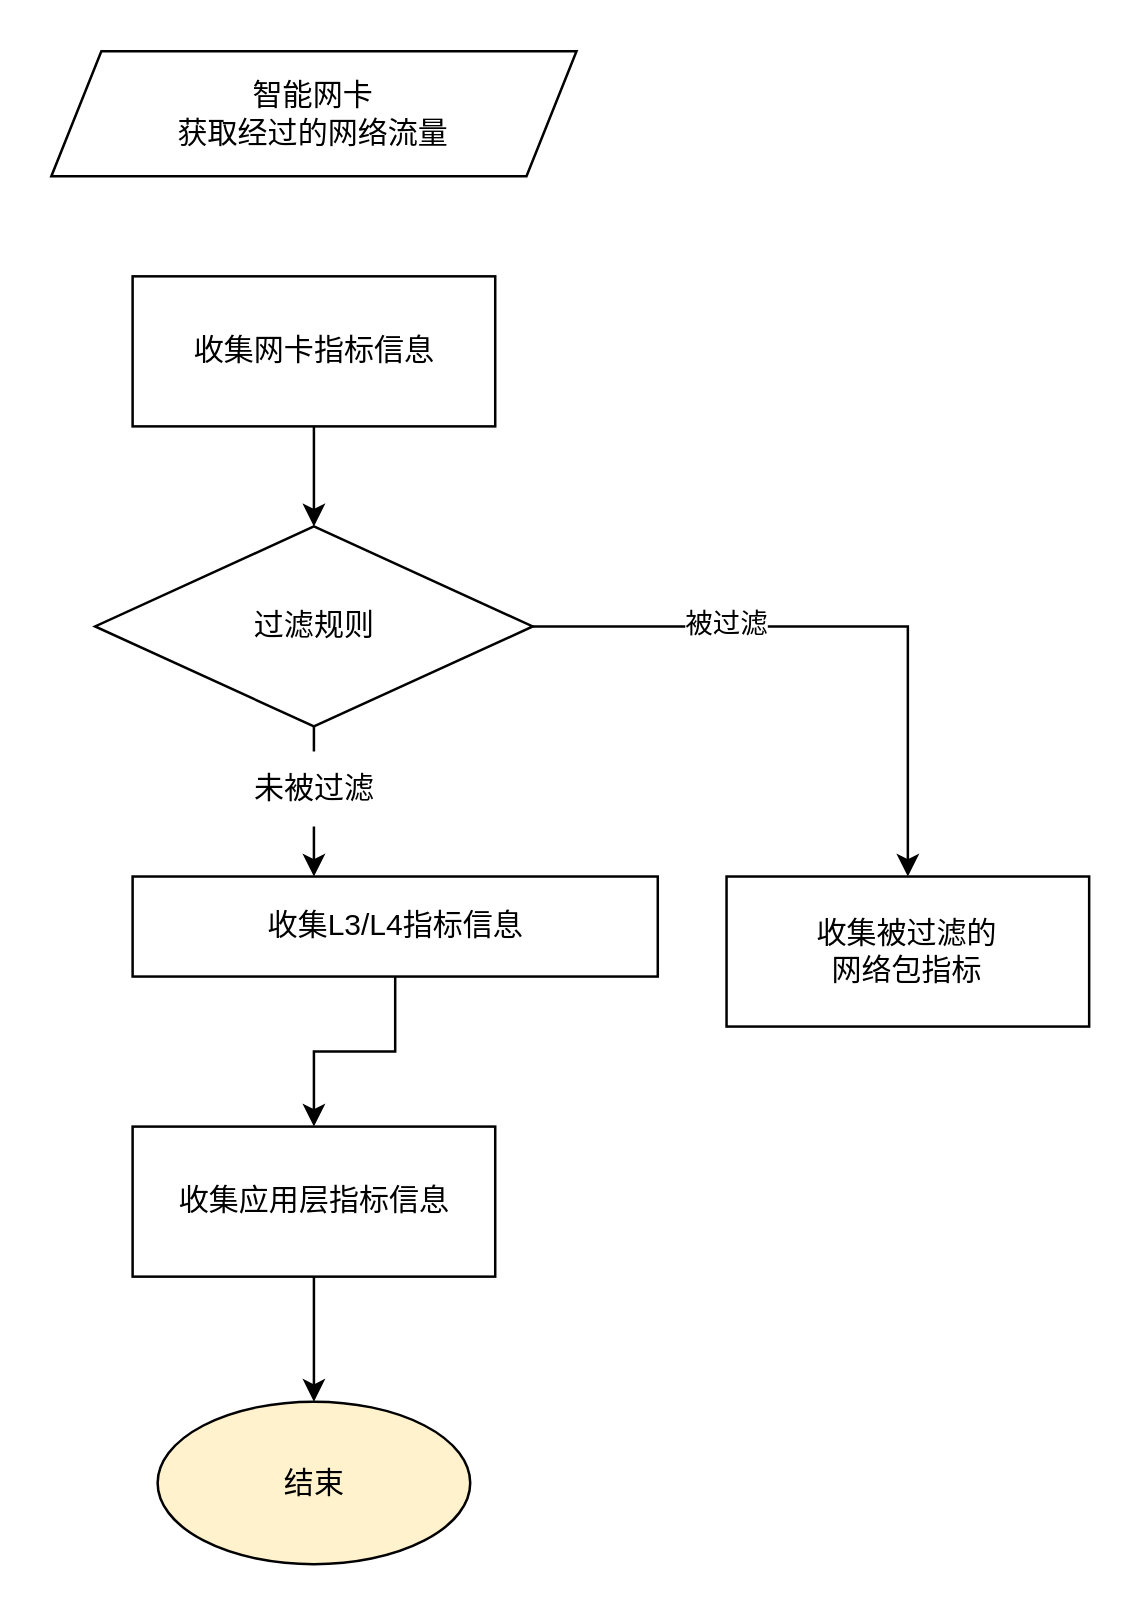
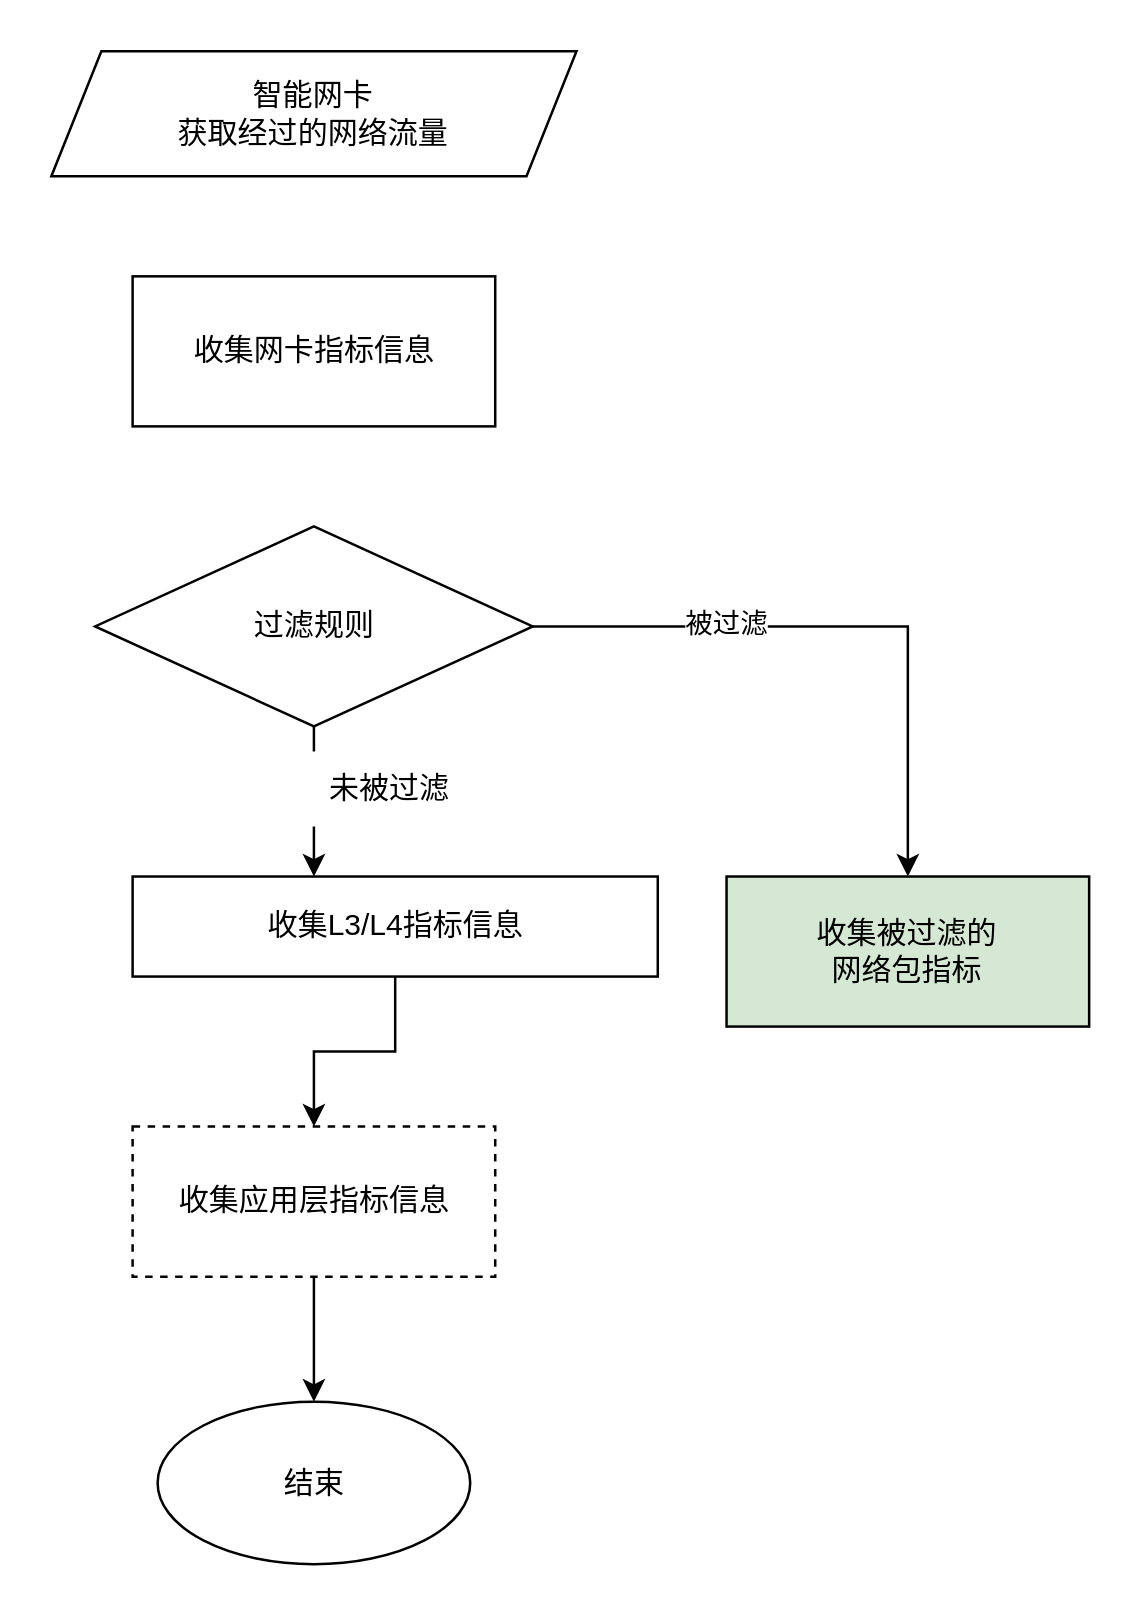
- <mxCell id="3" style="edgeStyle=orthogonalEdgeStyle;rounded=0;orthogonalLoop=1;jettySize=auto;html=1;exitX=0.5;exitY=1;exitDx=0;exitDy=0;entryX=0.5;entryY=0;entryDx=0;entryDy=0;" edge="1" parent="1" source="4" target="8"><mxGeometry relative="1" as="geometry" /></mxCell>
- <mxCell id="13" value="未被过滤" style="text;html=1;align=center;verticalAlign=middle;resizable=0;points=[];autosize=1;strokeColor=none;fillColor=default;" vertex="1" parent="1"><mxGeometry x="90" y="300" width="70" height="30" as="geometry" /></mxCell>
+ <mxCell id="13" value="未被过滤" style="text;html=1;align=center;verticalAlign=middle;resizable=0;points=[];autosize=1;strokeColor=none;fillColor=default;" vertex="1" parent="1"><mxGeometry x="120" y="300" width="70" height="30" as="geometry" /></mxCell>
- <mxCell id="10" value="收集被过滤的&lt;br&gt;网络包指标" style="rounded=0;whiteSpace=wrap;html=1;" vertex="1" parent="1"><mxGeometry x="290" y="350" width="145" height="60" as="geometry" /></mxCell>
+ <mxCell id="10" value="收集被过滤的&lt;br&gt;网络包指标" style="rounded=0;whiteSpace=wrap;html=1;fillColor=#d5e8d4;" vertex="1" parent="1"><mxGeometry x="290" y="350" width="145" height="60" as="geometry" /></mxCell>
- <mxCell id="15" value="收集应用层指标信息" style="rounded=0;whiteSpace=wrap;html=1;" vertex="1" parent="1"><mxGeometry x="52.5" y="450" width="145" height="60" as="geometry" /></mxCell>
+ <mxCell id="15" value="收集应用层指标信息" style="rounded=0;whiteSpace=wrap;html=1;dashed=1;" vertex="1" parent="1"><mxGeometry x="52.5" y="450" width="145" height="60" as="geometry" /></mxCell>
- <mxCell id="9" value="结束" style="ellipse;whiteSpace=wrap;html=1;fillColor=#fff2cc;" vertex="1" parent="1"><mxGeometry x="62.5" y="560" width="125" height="65" as="geometry" /></mxCell>
+ <mxCell id="9" value="结束" style="ellipse;whiteSpace=wrap;html=1;" vertex="1" parent="1"><mxGeometry x="62.5" y="560" width="125" height="65" as="geometry" /></mxCell>
